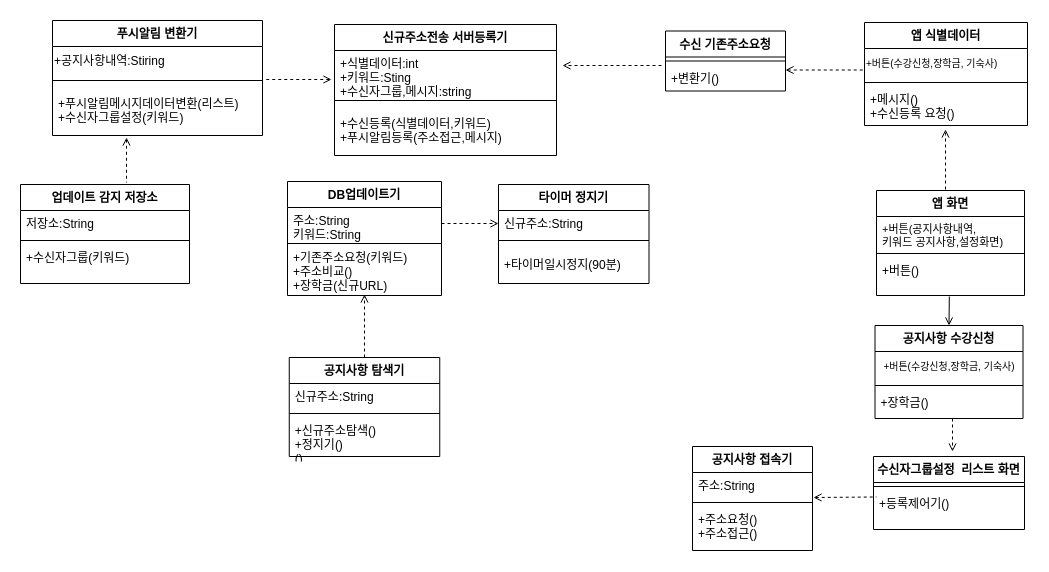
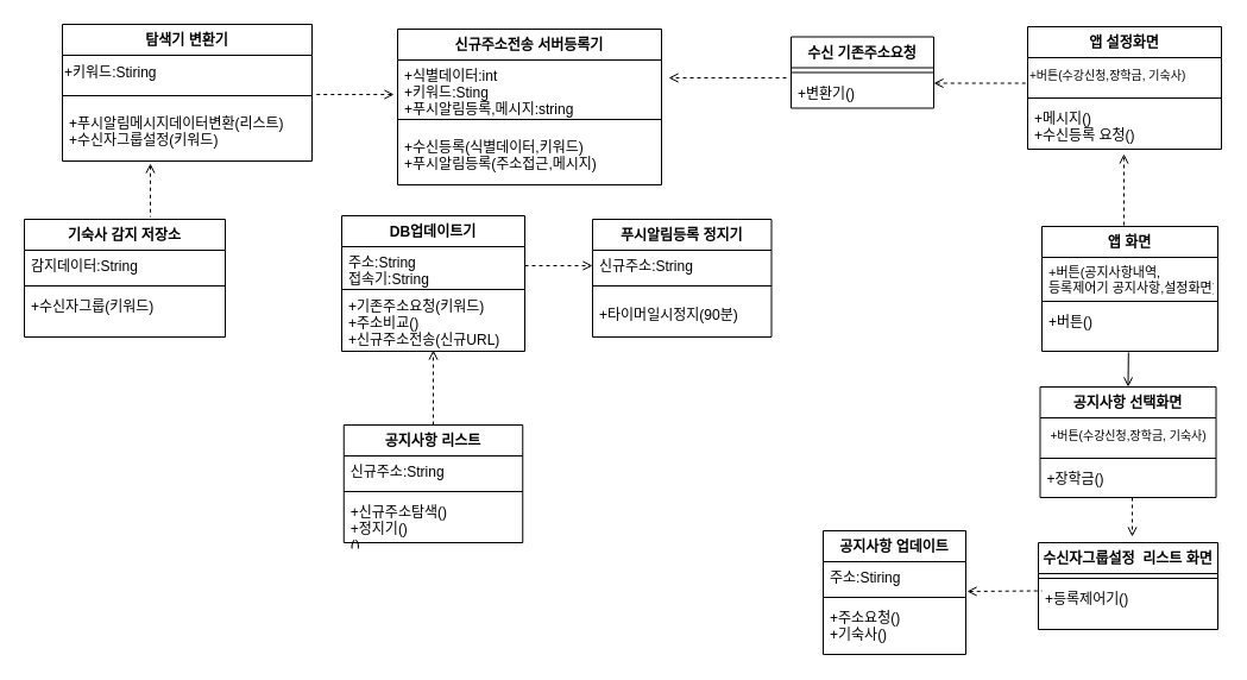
- <mxCell id="39" value="푸시알림 변환기" style="swimlane;fontStyle=1;align=center;verticalAlign=top;childLayout=stackLayout;horizontal=1;startSize=26;horizontalStack=0;resizeParent=1;resizeParentMax=0;resizeLast=0;collapsible=1;marginBottom=0;" parent="1" vertex="1"><mxGeometry x="52" y="20" width="210" height="115" as="geometry" /></mxCell>
+ <mxCell id="39" value="탐색기 변환기" style="swimlane;fontStyle=1;align=center;verticalAlign=top;childLayout=stackLayout;horizontal=1;startSize=26;horizontalStack=0;resizeParent=1;resizeParentMax=0;resizeLast=0;collapsible=1;marginBottom=0;" parent="1" vertex="1"><mxGeometry x="52" y="20" width="210" height="115" as="geometry" /></mxCell>
- <mxCell id="22" value="앱 식별데이터" style="swimlane;fontStyle=1;align=center;verticalAlign=top;childLayout=stackLayout;horizontal=1;startSize=26;horizontalStack=0;resizeParent=1;resizeParentMax=0;resizeLast=0;collapsible=1;marginBottom=0;" parent="1" vertex="1"><mxGeometry x="864" y="22" width="163" height="103" as="geometry" /></mxCell>
+ <mxCell id="22" value="앱 설정화면" style="swimlane;fontStyle=1;align=center;verticalAlign=top;childLayout=stackLayout;horizontal=1;startSize=26;horizontalStack=0;resizeParent=1;resizeParentMax=0;resizeLast=0;collapsible=1;marginBottom=0;" parent="1" vertex="1"><mxGeometry x="864" y="22" width="163" height="103" as="geometry" /></mxCell>
- <mxCell id="40" value="+공지사항내역:Stiring" style="text;html=1;strokeColor=none;fillColor=none;align=left;verticalAlign=middle;whiteSpace=wrap;rounded=0;" parent="39" vertex="1"><mxGeometry y="26" width="210" height="30" as="geometry" /></mxCell>
+ <mxCell id="40" value="+키워드:Stiring" style="text;html=1;strokeColor=none;fillColor=none;align=left;verticalAlign=middle;whiteSpace=wrap;rounded=0;" parent="39" vertex="1"><mxGeometry y="26" width="210" height="30" as="geometry" /></mxCell>
- <mxCell id="3" value="+식별데이터:int&#10;+키워드:Sting&#10;+수신자그룹,메시지:string" style="text;strokeColor=none;fillColor=none;align=left;verticalAlign=top;spacingLeft=4;spacingRight=4;overflow=hidden;rotatable=0;points=[[0,0.5],[1,0.5]];portConstraint=eastwest;" parent="2" vertex="1"><mxGeometry y="26" width="222" height="46" as="geometry" /></mxCell>
+ <mxCell id="3" value="+식별데이터:int&#10;+키워드:Sting&#10;+푸시알림등록,메시지:string" style="text;strokeColor=none;fillColor=none;align=left;verticalAlign=top;spacingLeft=4;spacingRight=4;overflow=hidden;rotatable=0;points=[[0,0.5],[1,0.5]];portConstraint=eastwest;" parent="2" vertex="1"><mxGeometry y="26" width="222" height="46" as="geometry" /></mxCell>
- <mxCell id="34" value="업데이트 감지 저장소" style="swimlane;fontStyle=1;align=center;verticalAlign=top;childLayout=stackLayout;horizontal=1;startSize=26;horizontalStack=0;resizeParent=1;resizeParentMax=0;resizeLast=0;collapsible=1;marginBottom=0;" parent="1" vertex="1"><mxGeometry x="20" y="184" width="169" height="99" as="geometry" /></mxCell>
+ <mxCell id="34" value="기숙사 감지 저장소" style="swimlane;fontStyle=1;align=center;verticalAlign=top;childLayout=stackLayout;horizontal=1;startSize=26;horizontalStack=0;resizeParent=1;resizeParentMax=0;resizeLast=0;collapsible=1;marginBottom=0;" parent="1" vertex="1"><mxGeometry x="20" y="184" width="169" height="99" as="geometry" /></mxCell>
- <mxCell id="53" value="타이머 정지기" style="swimlane;fontStyle=1;align=center;verticalAlign=top;childLayout=stackLayout;horizontal=1;startSize=26;horizontalStack=0;resizeParent=1;resizeParentMax=0;resizeLast=0;collapsible=1;marginBottom=0;" parent="1" vertex="1"><mxGeometry x="498" y="184" width="150.5" height="99" as="geometry" /></mxCell>
+ <mxCell id="53" value="푸시알림등록 정지기" style="swimlane;fontStyle=1;align=center;verticalAlign=top;childLayout=stackLayout;horizontal=1;startSize=26;horizontalStack=0;resizeParent=1;resizeParentMax=0;resizeLast=0;collapsible=1;marginBottom=0;" parent="1" vertex="1"><mxGeometry x="498" y="184" width="150.5" height="99" as="geometry" /></mxCell>
- <mxCell id="7" value="주소:String&#10;키워드:String" style="text;strokeColor=none;fillColor=none;align=left;verticalAlign=top;spacingLeft=4;spacingRight=4;overflow=hidden;rotatable=0;points=[[0,0.5],[1,0.5]];portConstraint=eastwest;" parent="6" vertex="1"><mxGeometry y="26" width="154" height="32" as="geometry" /></mxCell>
+ <mxCell id="7" value="주소:String&#10;접속기:String" style="text;strokeColor=none;fillColor=none;align=left;verticalAlign=top;spacingLeft=4;spacingRight=4;overflow=hidden;rotatable=0;points=[[0,0.5],[1,0.5]];portConstraint=eastwest;" parent="6" vertex="1"><mxGeometry y="26" width="154" height="32" as="geometry" /></mxCell>
- <mxCell id="35" value="저장소:String" style="text;strokeColor=none;fillColor=none;align=left;verticalAlign=top;spacingLeft=4;spacingRight=4;overflow=hidden;rotatable=0;points=[[0,0.5],[1,0.5]];portConstraint=eastwest;" parent="34" vertex="1"><mxGeometry y="26" width="169" height="26" as="geometry" /></mxCell>
+ <mxCell id="35" value="감지데이터:String" style="text;strokeColor=none;fillColor=none;align=left;verticalAlign=top;spacingLeft=4;spacingRight=4;overflow=hidden;rotatable=0;points=[[0,0.5],[1,0.5]];portConstraint=eastwest;" parent="34" vertex="1"><mxGeometry y="26" width="169" height="26" as="geometry" /></mxCell>
- <mxCell id="15" value="+버튼(공지사항내역,&#10;키워드 공지사항,설정화면)" style="text;strokeColor=none;fillColor=none;align=left;verticalAlign=top;spacingLeft=4;spacingRight=4;overflow=hidden;rotatable=0;points=[[0,0.5],[1,0.5]];portConstraint=eastwest;fontSize=11;" parent="14" vertex="1"><mxGeometry y="26" width="148" height="33" as="geometry" /></mxCell>
+ <mxCell id="15" value="+버튼(공지사항내역,&#10;등록제어기 공지사항,설정화면)" style="text;strokeColor=none;fillColor=none;align=left;verticalAlign=top;spacingLeft=4;spacingRight=4;overflow=hidden;rotatable=0;points=[[0,0.5],[1,0.5]];portConstraint=eastwest;fontSize=11;" parent="14" vertex="1"><mxGeometry y="26" width="148" height="33" as="geometry" /></mxCell>
- <mxCell id="9" value="+기존주소요청(키워드)&#10;+주소비교()&#10;+장학금(신규URL)" style="text;strokeColor=none;fillColor=none;align=left;verticalAlign=middle;spacingLeft=4;spacingRight=4;overflow=hidden;rotatable=0;points=[[0,0.5],[1,0.5]];portConstraint=eastwest;" parent="6" vertex="1"><mxGeometry y="66" width="154" height="48" as="geometry" /></mxCell>
+ <mxCell id="9" value="+기존주소요청(키워드)&#10;+주소비교()&#10;+신규주소전송(신규URL)" style="text;strokeColor=none;fillColor=none;align=left;verticalAlign=middle;spacingLeft=4;spacingRight=4;overflow=hidden;rotatable=0;points=[[0,0.5],[1,0.5]];portConstraint=eastwest;" parent="6" vertex="1"><mxGeometry y="66" width="154" height="48" as="geometry" /></mxCell>
- <mxCell id="44" value="공지사항 수강신청" style="swimlane;fontStyle=1;align=center;verticalAlign=top;childLayout=stackLayout;horizontal=1;startSize=26;horizontalStack=0;resizeParent=1;resizeParentMax=0;resizeLast=0;collapsible=1;marginBottom=0;" parent="1" vertex="1"><mxGeometry x="874.5" y="325" width="148" height="93" as="geometry" /></mxCell>
+ <mxCell id="44" value="공지사항 선택화면" style="swimlane;fontStyle=1;align=center;verticalAlign=top;childLayout=stackLayout;horizontal=1;startSize=26;horizontalStack=0;resizeParent=1;resizeParentMax=0;resizeLast=0;collapsible=1;marginBottom=0;" parent="1" vertex="1"><mxGeometry x="874.5" y="325" width="148" height="93" as="geometry" /></mxCell>
- <mxCell id="10" value="공지사항 탐색기" style="swimlane;fontStyle=1;align=center;verticalAlign=top;childLayout=stackLayout;horizontal=1;startSize=26;horizontalStack=0;resizeParent=1;resizeParentMax=0;resizeLast=0;collapsible=1;marginBottom=0;" parent="1" vertex="1"><mxGeometry x="288.75" y="357" width="150.5" height="99" as="geometry" /></mxCell>
+ <mxCell id="10" value="공지사항 리스트" style="swimlane;fontStyle=1;align=center;verticalAlign=top;childLayout=stackLayout;horizontal=1;startSize=26;horizontalStack=0;resizeParent=1;resizeParentMax=0;resizeLast=0;collapsible=1;marginBottom=0;" parent="1" vertex="1"><mxGeometry x="288.75" y="357" width="150.5" height="99" as="geometry" /></mxCell>
- <mxCell id="18" value="공지사항 접속기" style="swimlane;fontStyle=1;align=center;verticalAlign=top;childLayout=stackLayout;horizontal=1;startSize=26;horizontalStack=0;resizeParent=1;resizeParentMax=0;resizeLast=0;collapsible=1;marginBottom=0;" parent="1" vertex="1"><mxGeometry x="692" y="446" width="120" height="104" as="geometry" /></mxCell>
+ <mxCell id="18" value="공지사항 업데이트" style="swimlane;fontStyle=1;align=center;verticalAlign=top;childLayout=stackLayout;horizontal=1;startSize=26;horizontalStack=0;resizeParent=1;resizeParentMax=0;resizeLast=0;collapsible=1;marginBottom=0;" parent="1" vertex="1"><mxGeometry x="692" y="446" width="120" height="104" as="geometry" /></mxCell>
- <mxCell id="19" value="주소:String" style="text;strokeColor=none;fillColor=none;align=left;verticalAlign=top;spacingLeft=4;spacingRight=4;overflow=hidden;rotatable=0;points=[[0,0.5],[1,0.5]];portConstraint=eastwest;" parent="18" vertex="1"><mxGeometry y="26" width="120" height="26" as="geometry" /></mxCell>
+ <mxCell id="19" value="주소:Stiring" style="text;strokeColor=none;fillColor=none;align=left;verticalAlign=top;spacingLeft=4;spacingRight=4;overflow=hidden;rotatable=0;points=[[0,0.5],[1,0.5]];portConstraint=eastwest;" parent="18" vertex="1"><mxGeometry y="26" width="120" height="26" as="geometry" /></mxCell>
- <mxCell id="21" value="+주소요청()&#10;+주소접근()" style="text;strokeColor=none;fillColor=none;align=left;verticalAlign=top;spacingLeft=4;spacingRight=4;overflow=hidden;rotatable=0;points=[[0,0.5],[1,0.5]];portConstraint=eastwest;" parent="18" vertex="1"><mxGeometry y="60" width="120" height="44" as="geometry" /></mxCell>
+ <mxCell id="21" value="+주소요청()&#10;+기숙사()" style="text;strokeColor=none;fillColor=none;align=left;verticalAlign=top;spacingLeft=4;spacingRight=4;overflow=hidden;rotatable=0;points=[[0,0.5],[1,0.5]];portConstraint=eastwest;" parent="18" vertex="1"><mxGeometry y="60" width="120" height="44" as="geometry" /></mxCell>
